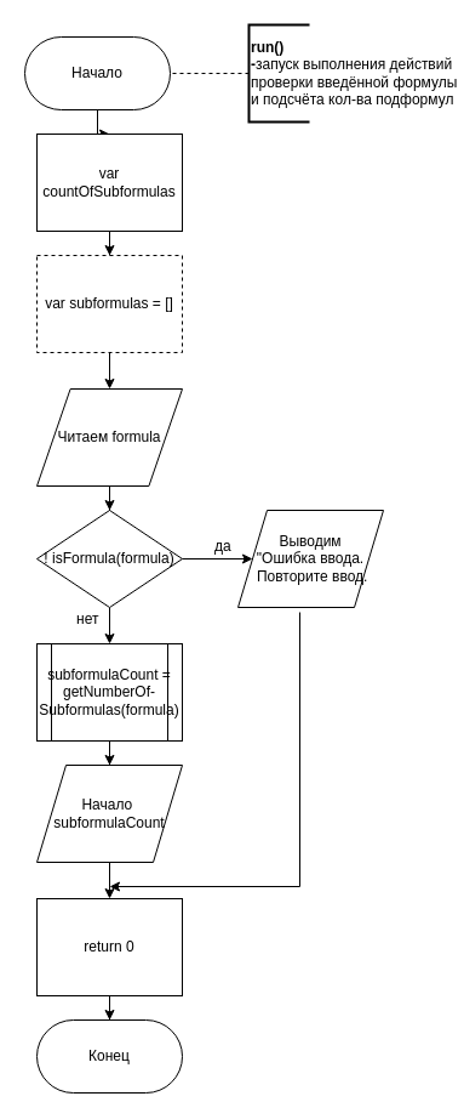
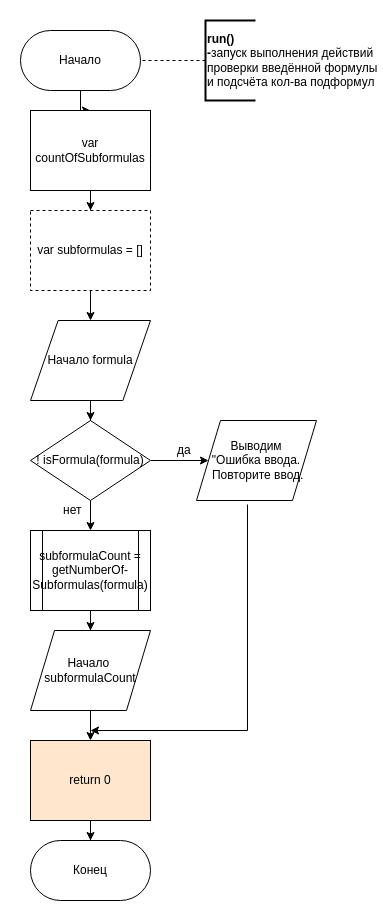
- <mxCell id="14" value="Читаем formula" style="verticalLabelPosition=middle;verticalAlign=middle;html=1;strokeWidth=1;shape=parallelogram;perimeter=parallelogramPerimeter;whiteSpace=wrap;rounded=0;arcSize=12;size=0.23;horizontal=1;labelPosition=center;align=center;" parent="1" vertex="1"><mxGeometry x="30" y="320" width="120" height="80" as="geometry" /></mxCell>
+ <mxCell id="14" value="Начало formula" style="verticalLabelPosition=middle;verticalAlign=middle;html=1;strokeWidth=1;shape=parallelogram;perimeter=parallelogramPerimeter;whiteSpace=wrap;rounded=0;arcSize=12;size=0.23;horizontal=1;labelPosition=center;align=center;" parent="1" vertex="1"><mxGeometry x="30" y="320" width="120" height="80" as="geometry" /></mxCell>
- <mxCell id="7" value="return 0" style="rounded=0;whiteSpace=wrap;html=1;fillColor=#ffffff;fontFamily=Helvetica;" parent="1" vertex="1"><mxGeometry x="30" y="740" width="120" height="80" as="geometry" /></mxCell>
+ <mxCell id="7" value="return 0" style="rounded=0;whiteSpace=wrap;html=1;fillColor=#ffe6cc;fontFamily=Helvetica;" parent="1" vertex="1"><mxGeometry x="30" y="740" width="120" height="80" as="geometry" /></mxCell>
